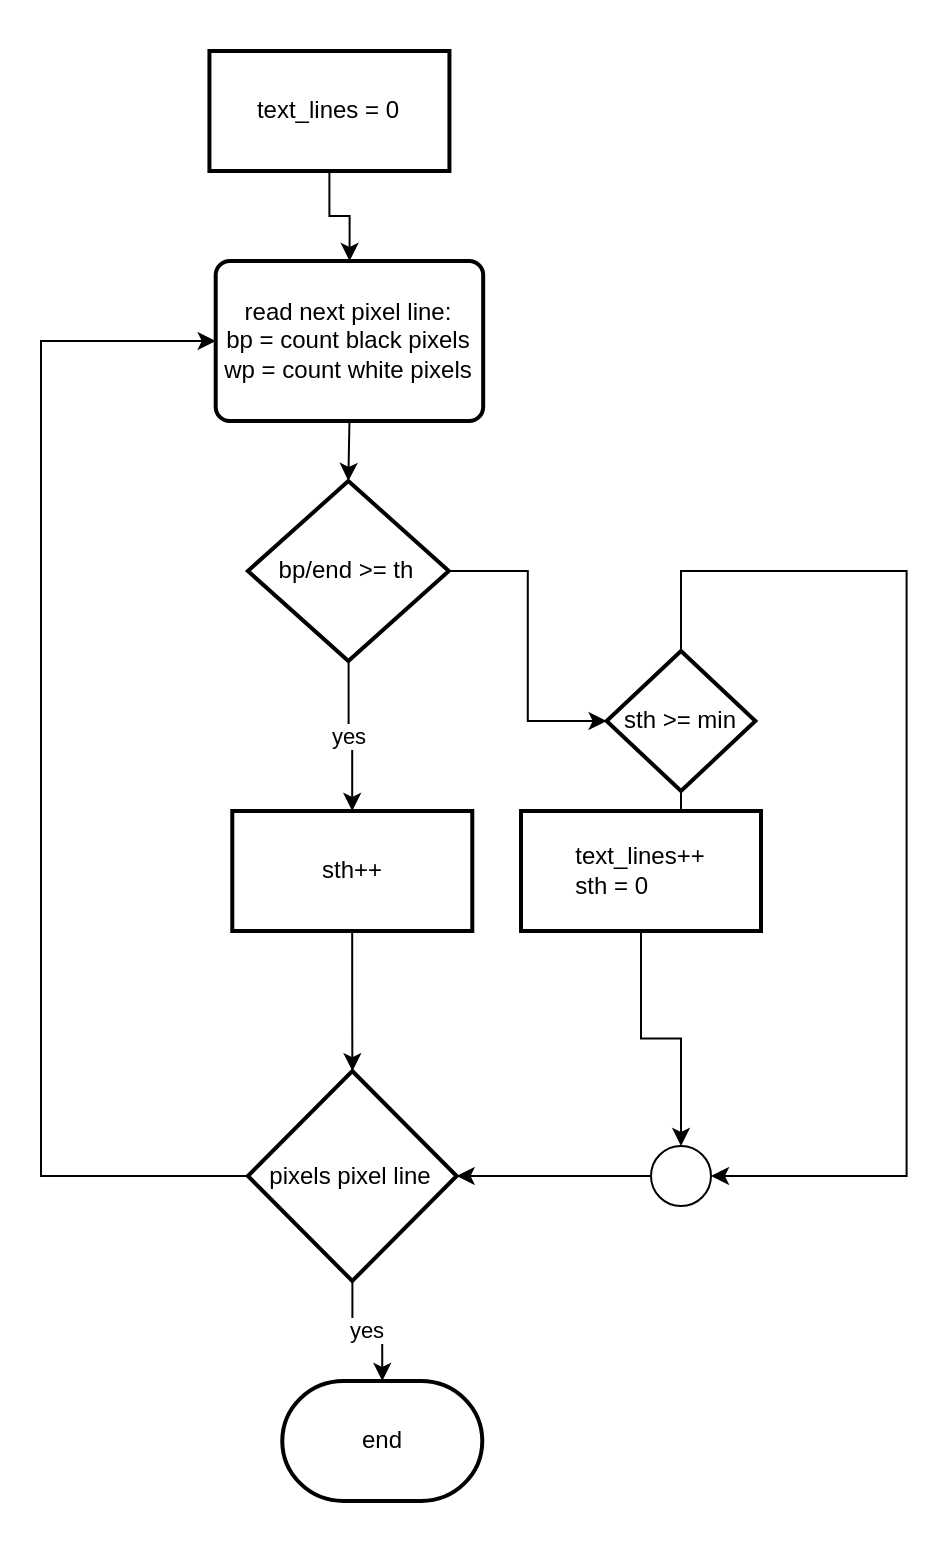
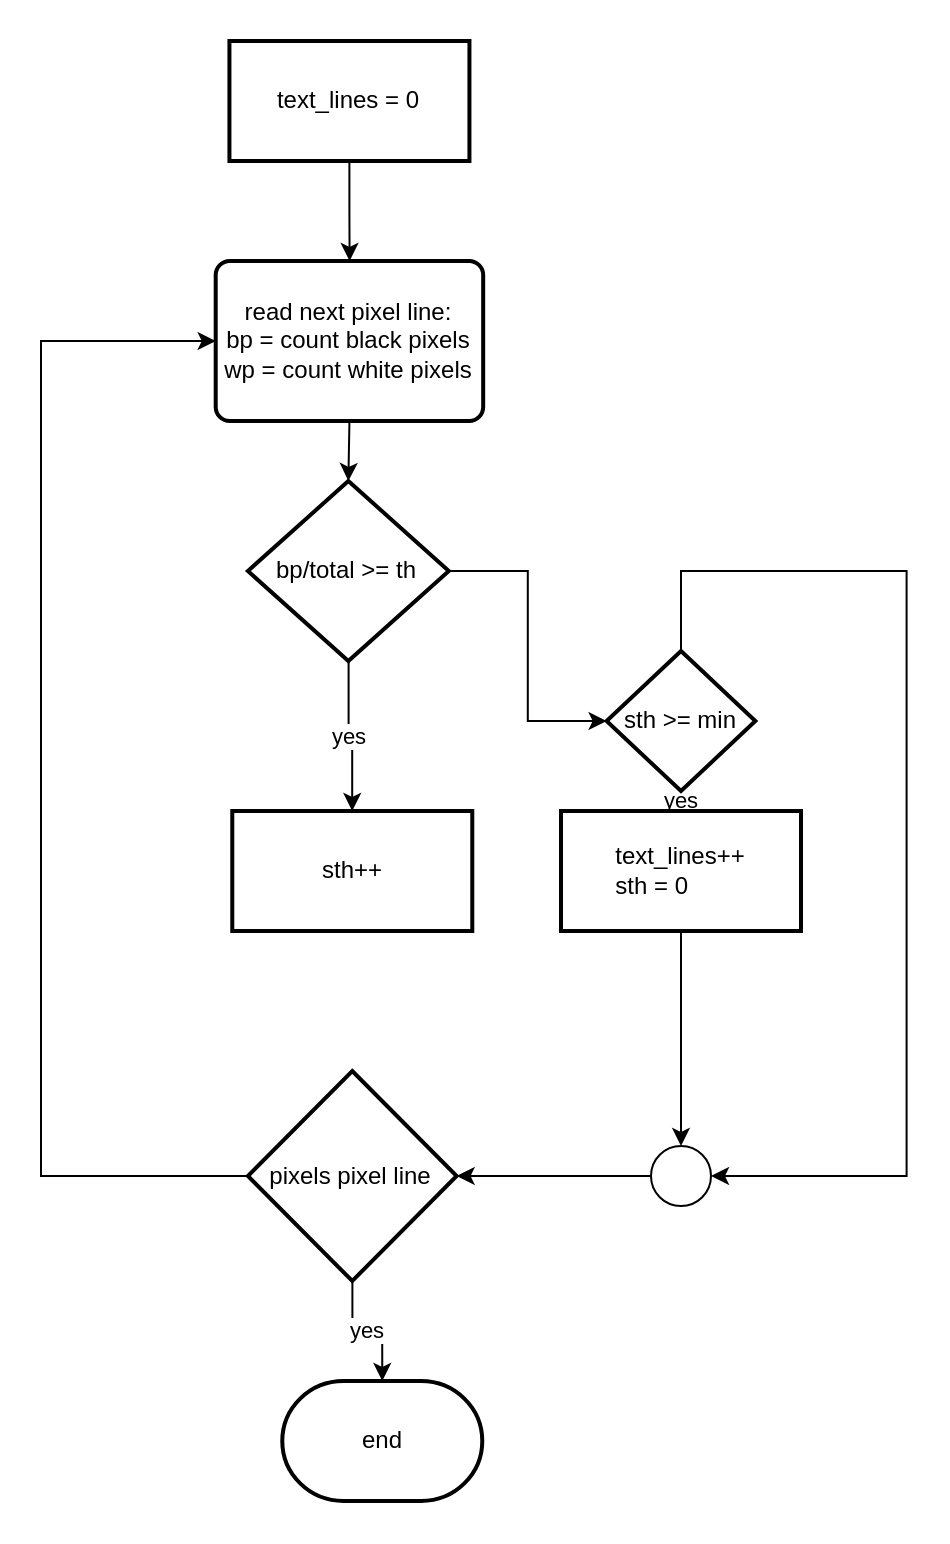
- <mxCell id="21" value="text_lines = 0" style="whiteSpace=wrap;html=1;strokeWidth=2;" parent="1" vertex="1"><mxGeometry x="104.215" y="25" width="120" height="60" as="geometry" /></mxCell>
+ <mxCell id="21" value="text_lines = 0" style="whiteSpace=wrap;html=1;strokeWidth=2;" parent="1" vertex="1"><mxGeometry x="114.215" y="20" width="120" height="60" as="geometry" /></mxCell>
- <mxCell id="6" value="bp/end &amp;gt;= th" style="strokeWidth=2;html=1;shape=mxgraph.flowchart.decision;whiteSpace=wrap;" parent="1" vertex="1"><mxGeometry x="123.45" y="240" width="100.45" height="90" as="geometry" /></mxCell>
+ <mxCell id="6" value="bp/total &amp;gt;= th" style="strokeWidth=2;html=1;shape=mxgraph.flowchart.decision;whiteSpace=wrap;" parent="1" vertex="1"><mxGeometry x="123.45" y="240" width="100.45" height="90" as="geometry" /></mxCell>
- <mxCell id="14" value="&lt;div&gt;text_lines++&lt;/div&gt;&lt;div align=&quot;left&quot;&gt;sth = 0&lt;br&gt;&lt;/div&gt;" style="whiteSpace=wrap;html=1;strokeWidth=2;" parent="1" vertex="1"><mxGeometry x="259.995" y="405" width="120" height="60" as="geometry" /></mxCell>
+ <mxCell id="14" value="&lt;div&gt;text_lines++&lt;/div&gt;&lt;div align=&quot;left&quot;&gt;sth = 0&lt;br&gt;&lt;/div&gt;" style="whiteSpace=wrap;html=1;strokeWidth=2;" parent="1" vertex="1"><mxGeometry x="279.995" y="405" width="120" height="60" as="geometry" /></mxCell>
- <mxCell id="7" value="" style="edgeStyle=orthogonalEdgeStyle;rounded=0;orthogonalLoop=1;jettySize=auto;html=1;" parent="1" source="8" target="17" edge="1"><mxGeometry relative="1" as="geometry" /></mxCell>
